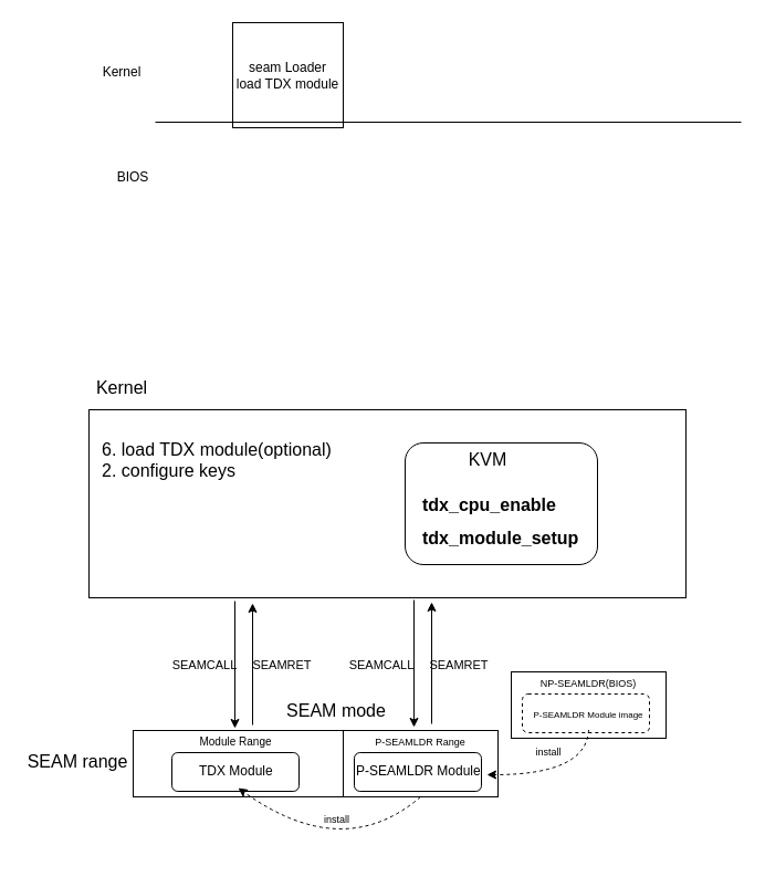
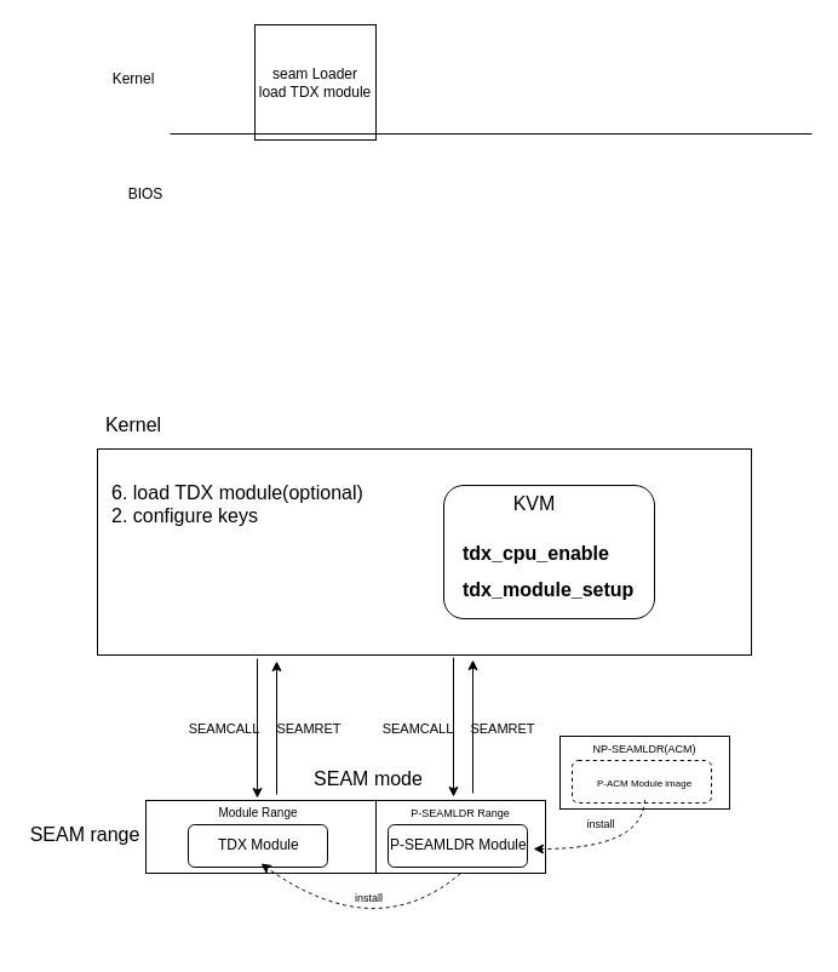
- <mxCell id="16" value="&lt;font style=&quot;font-size: 9px;&quot;&gt;NP-SEAMLDR(BIOS)&lt;/font&gt;" style="text;html=1;strokeColor=none;fillColor=none;align=center;verticalAlign=middle;whiteSpace=wrap;rounded=0;" vertex="1" parent="1"><mxGeometry x="472" y="602" width="120" height="30" as="geometry" /></mxCell>
+ <mxCell id="16" value="&lt;font style=&quot;font-size: 9px;&quot;&gt;NP-SEAMLDR(ACM)&lt;/font&gt;" style="text;html=1;strokeColor=none;fillColor=none;align=center;verticalAlign=middle;whiteSpace=wrap;rounded=0;" vertex="1" parent="1"><mxGeometry x="472" y="602" width="120" height="30" as="geometry" /></mxCell>
- <mxCell id="18" value="&lt;font style=&quot;font-size: 8px;&quot;&gt;P-SEAMLDR Module image&lt;/font&gt;" style="text;html=1;strokeColor=none;fillColor=none;align=center;verticalAlign=middle;whiteSpace=wrap;rounded=0;" vertex="1" parent="1"><mxGeometry x="472" y="629.5" width="120" height="30" as="geometry" /></mxCell>
+ <mxCell id="18" value="&lt;font style=&quot;font-size: 8px;&quot;&gt;P-ACM Module image&lt;/font&gt;" style="text;html=1;strokeColor=none;fillColor=none;align=center;verticalAlign=middle;whiteSpace=wrap;rounded=0;" vertex="1" parent="1"><mxGeometry x="472" y="629.5" width="120" height="30" as="geometry" /></mxCell>
